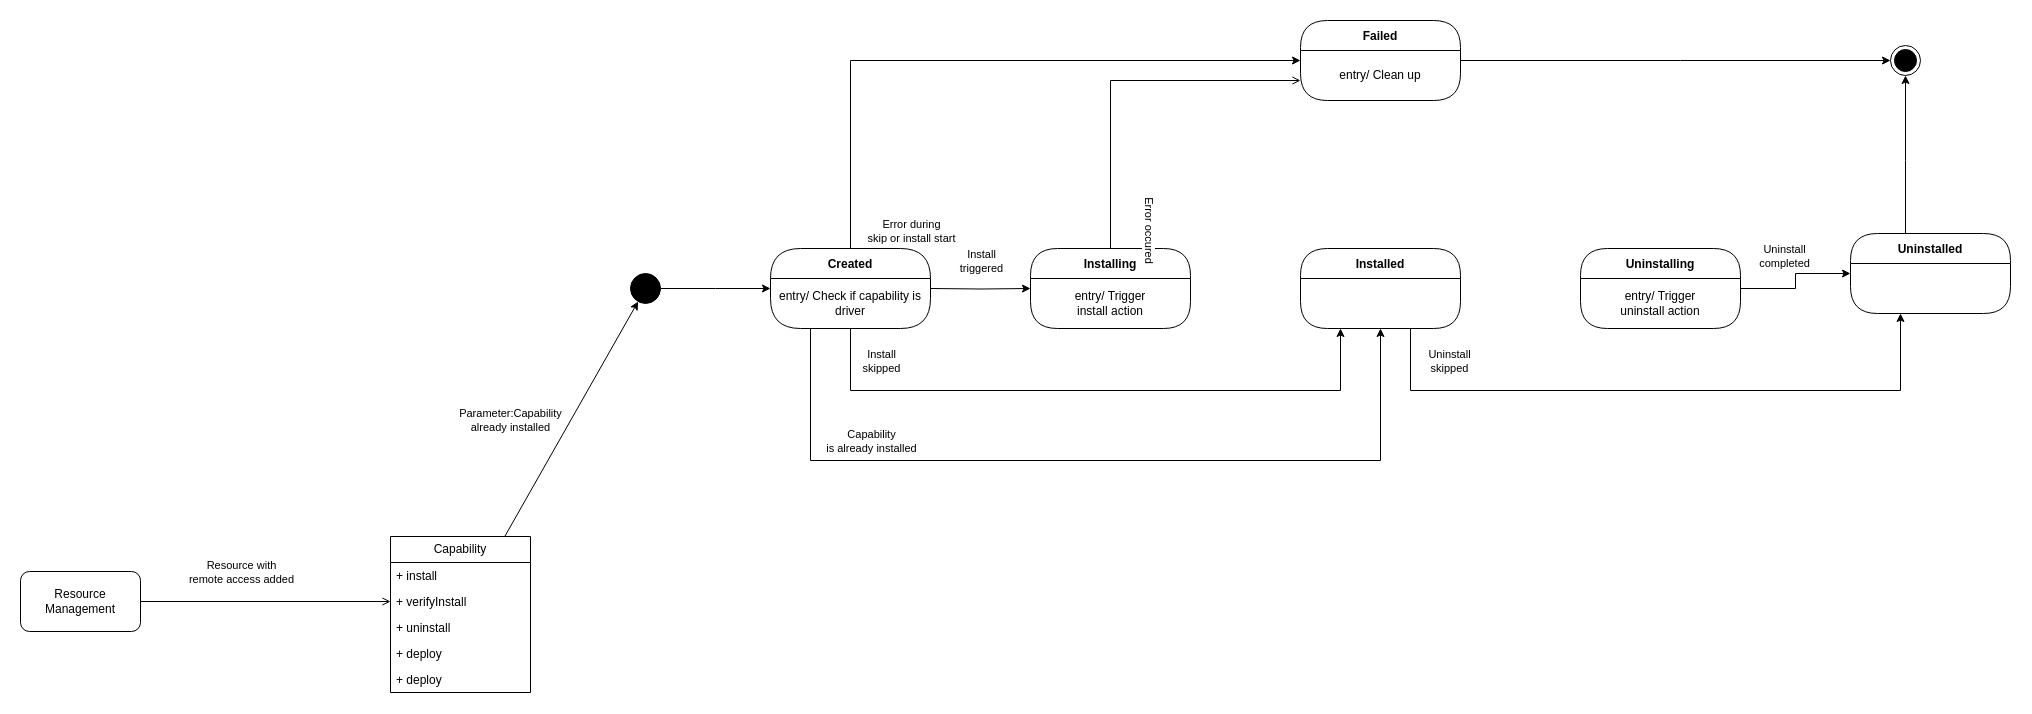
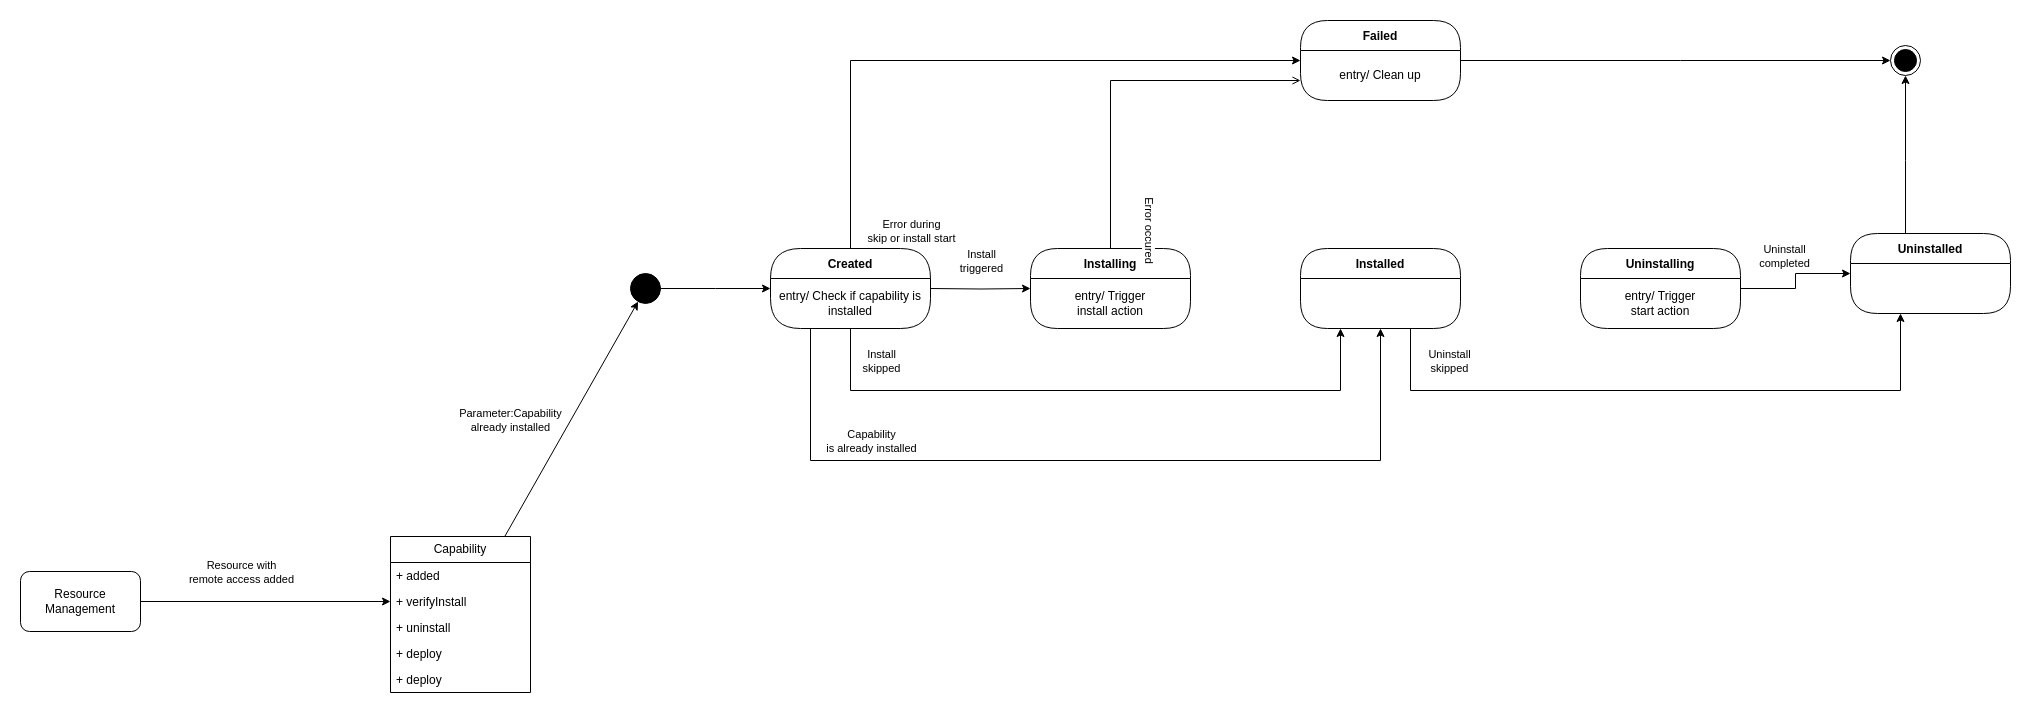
- <mxCell id="31" value="entry/ Check if capability is driver" style="text;html=1;align=center;verticalAlign=middle;spacingLeft=4;spacingRight=4;whiteSpace=wrap;overflow=hidden;rotatable=0;" parent="30" vertex="1"><mxGeometry y="30" width="160" height="50" as="geometry" /></mxCell>
+ <mxCell id="31" value="entry/ Check if capability is installed" style="text;html=1;align=center;verticalAlign=middle;spacingLeft=4;spacingRight=4;whiteSpace=wrap;overflow=hidden;rotatable=0;" parent="30" vertex="1"><mxGeometry y="30" width="160" height="50" as="geometry" /></mxCell>
- <mxCell id="10" value="entry/ Trigger &lt;br&gt;uninstall action" style="text;html=1;align=center;verticalAlign=middle;spacingLeft=4;spacingRight=4;whiteSpace=wrap;overflow=hidden;rotatable=0;" parent="9" vertex="1"><mxGeometry y="30" width="160" height="50" as="geometry" /></mxCell>
+ <mxCell id="10" value="entry/ Trigger &lt;br&gt;start action" style="text;html=1;align=center;verticalAlign=middle;spacingLeft=4;spacingRight=4;whiteSpace=wrap;overflow=hidden;rotatable=0;" parent="9" vertex="1"><mxGeometry y="30" width="160" height="50" as="geometry" /></mxCell>
- <mxCell id="33" value="+ install" style="text;strokeColor=none;fillColor=none;align=left;verticalAlign=top;spacingLeft=4;spacingRight=4;overflow=hidden;rotatable=0;points=[[0,0.5],[1,0.5]];portConstraint=eastwest;whiteSpace=wrap;html=1;" parent="32" vertex="1"><mxGeometry y="26" width="140" height="26" as="geometry" /></mxCell>
+ <mxCell id="33" value="+ added" style="text;strokeColor=none;fillColor=none;align=left;verticalAlign=top;spacingLeft=4;spacingRight=4;overflow=hidden;rotatable=0;points=[[0,0.5],[1,0.5]];portConstraint=eastwest;whiteSpace=wrap;html=1;" parent="32" vertex="1"><mxGeometry y="26" width="140" height="26" as="geometry" /></mxCell>
- <mxCell id="39" value="" style="endArrow=open;html=1;rounded=0;exitX=1;exitY=0.5;exitDx=0;exitDy=0;entryX=0;entryY=0.5;entryDx=0;entryDy=0;" parent="1" source="38" target="34" edge="1"><mxGeometry width="50" height="50" relative="1" as="geometry"><mxPoint x="660" y="560" as="sourcePoint" /><mxPoint x="710" y="510" as="targetPoint" /></mxGeometry></mxCell>
+ <mxCell id="39" value="" style="endArrow=classic;html=1;rounded=0;exitX=1;exitY=0.5;exitDx=0;exitDy=0;entryX=0;entryY=0.5;entryDx=0;entryDy=0;" parent="1" source="38" target="34" edge="1"><mxGeometry width="50" height="50" relative="1" as="geometry"><mxPoint x="660" y="560" as="sourcePoint" /><mxPoint x="710" y="510" as="targetPoint" /></mxGeometry></mxCell>
